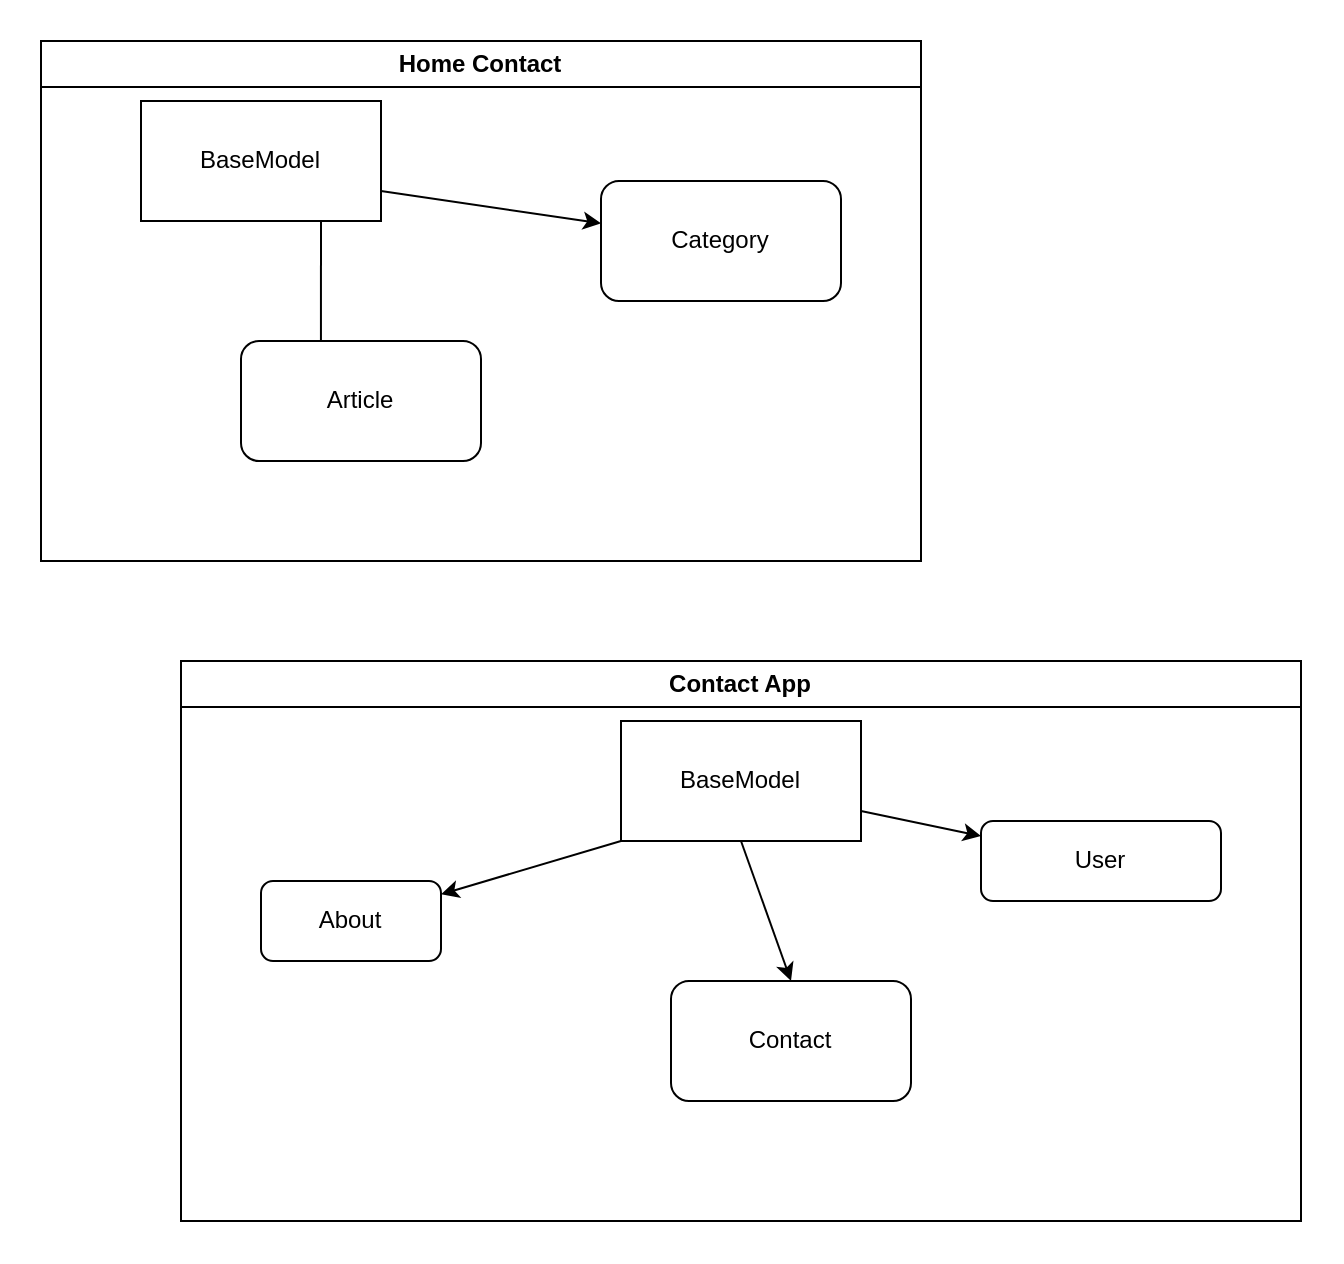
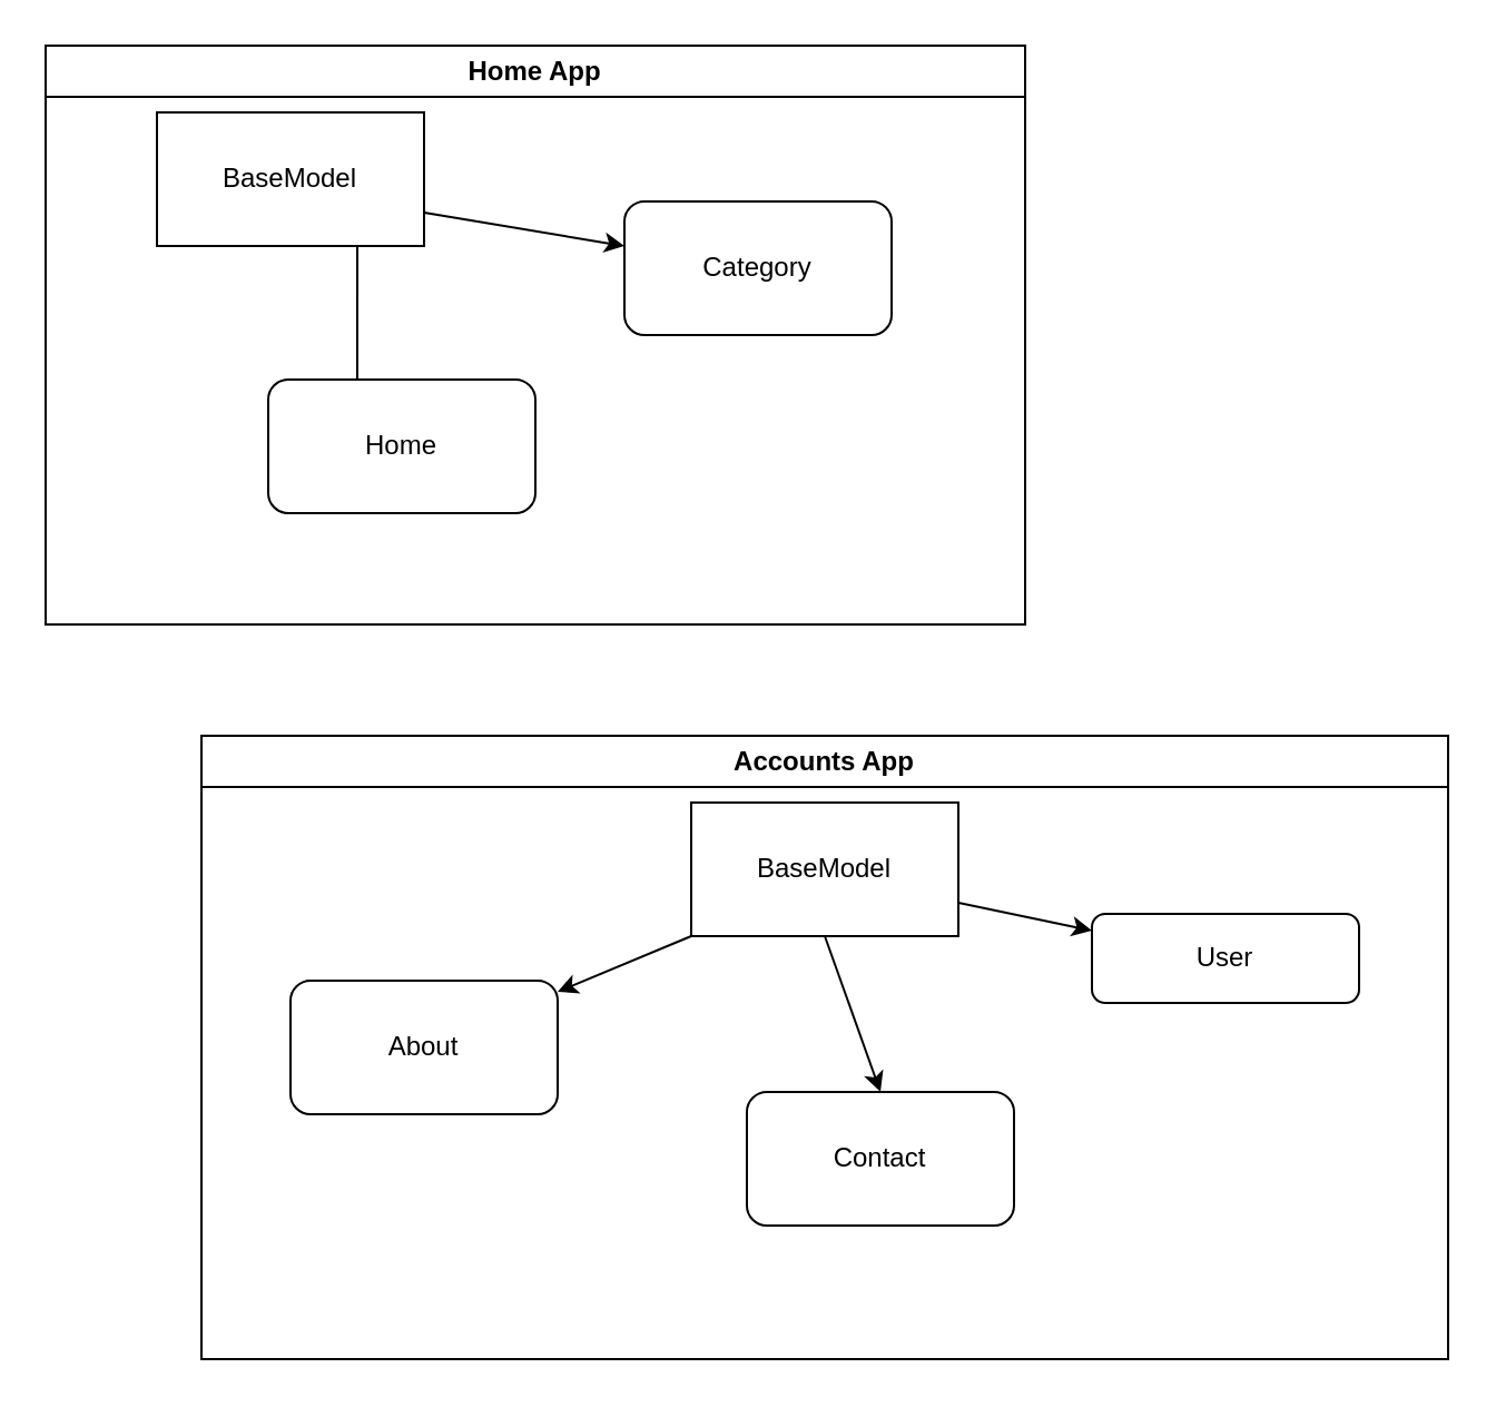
- <mxCell id="7" value="Home Contact" style="swimlane;whiteSpace=wrap;html=1;" vertex="1" parent="1"><mxGeometry x="20" y="20" width="440" height="260" as="geometry" /></mxCell>
+ <mxCell id="7" value="Home App" style="swimlane;whiteSpace=wrap;html=1;" vertex="1" parent="1"><mxGeometry x="20" y="20" width="440" height="260" as="geometry" /></mxCell>
- <mxCell id="5" value="Category" style="rounded=1;whiteSpace=wrap;html=1;" parent="1" vertex="1"><mxGeometry x="300" y="90" width="120" height="60" as="geometry" /></mxCell>
+ <mxCell id="5" value="Category" style="rounded=1;whiteSpace=wrap;html=1;" parent="1" vertex="1"><mxGeometry x="280" y="90" width="120" height="60" as="geometry" /></mxCell>
- <mxCell id="6" value="Article" style="rounded=1;whiteSpace=wrap;html=1;" parent="1" vertex="1"><mxGeometry x="120" y="170" width="120" height="60" as="geometry" /></mxCell>
+ <mxCell id="6" value="Home" style="rounded=1;whiteSpace=wrap;html=1;" parent="1" vertex="1"><mxGeometry x="120" y="170" width="120" height="60" as="geometry" /></mxCell>
- <mxCell id="8" value="Contact App" style="swimlane;whiteSpace=wrap;html=1;" vertex="1" parent="1"><mxGeometry x="90" y="330" width="560" height="280" as="geometry" /></mxCell>
+ <mxCell id="8" value="Accounts App" style="swimlane;whiteSpace=wrap;html=1;" vertex="1" parent="1"><mxGeometry x="90" y="330" width="560" height="280" as="geometry" /></mxCell>
- <mxCell id="14" value="About" style="rounded=1;whiteSpace=wrap;html=1;" vertex="1" parent="8"><mxGeometry x="40" y="110" width="90" height="40" as="geometry" /></mxCell>
+ <mxCell id="14" value="About" style="rounded=1;whiteSpace=wrap;html=1;" vertex="1" parent="8"><mxGeometry x="40" y="110" width="120" height="60" as="geometry" /></mxCell>
